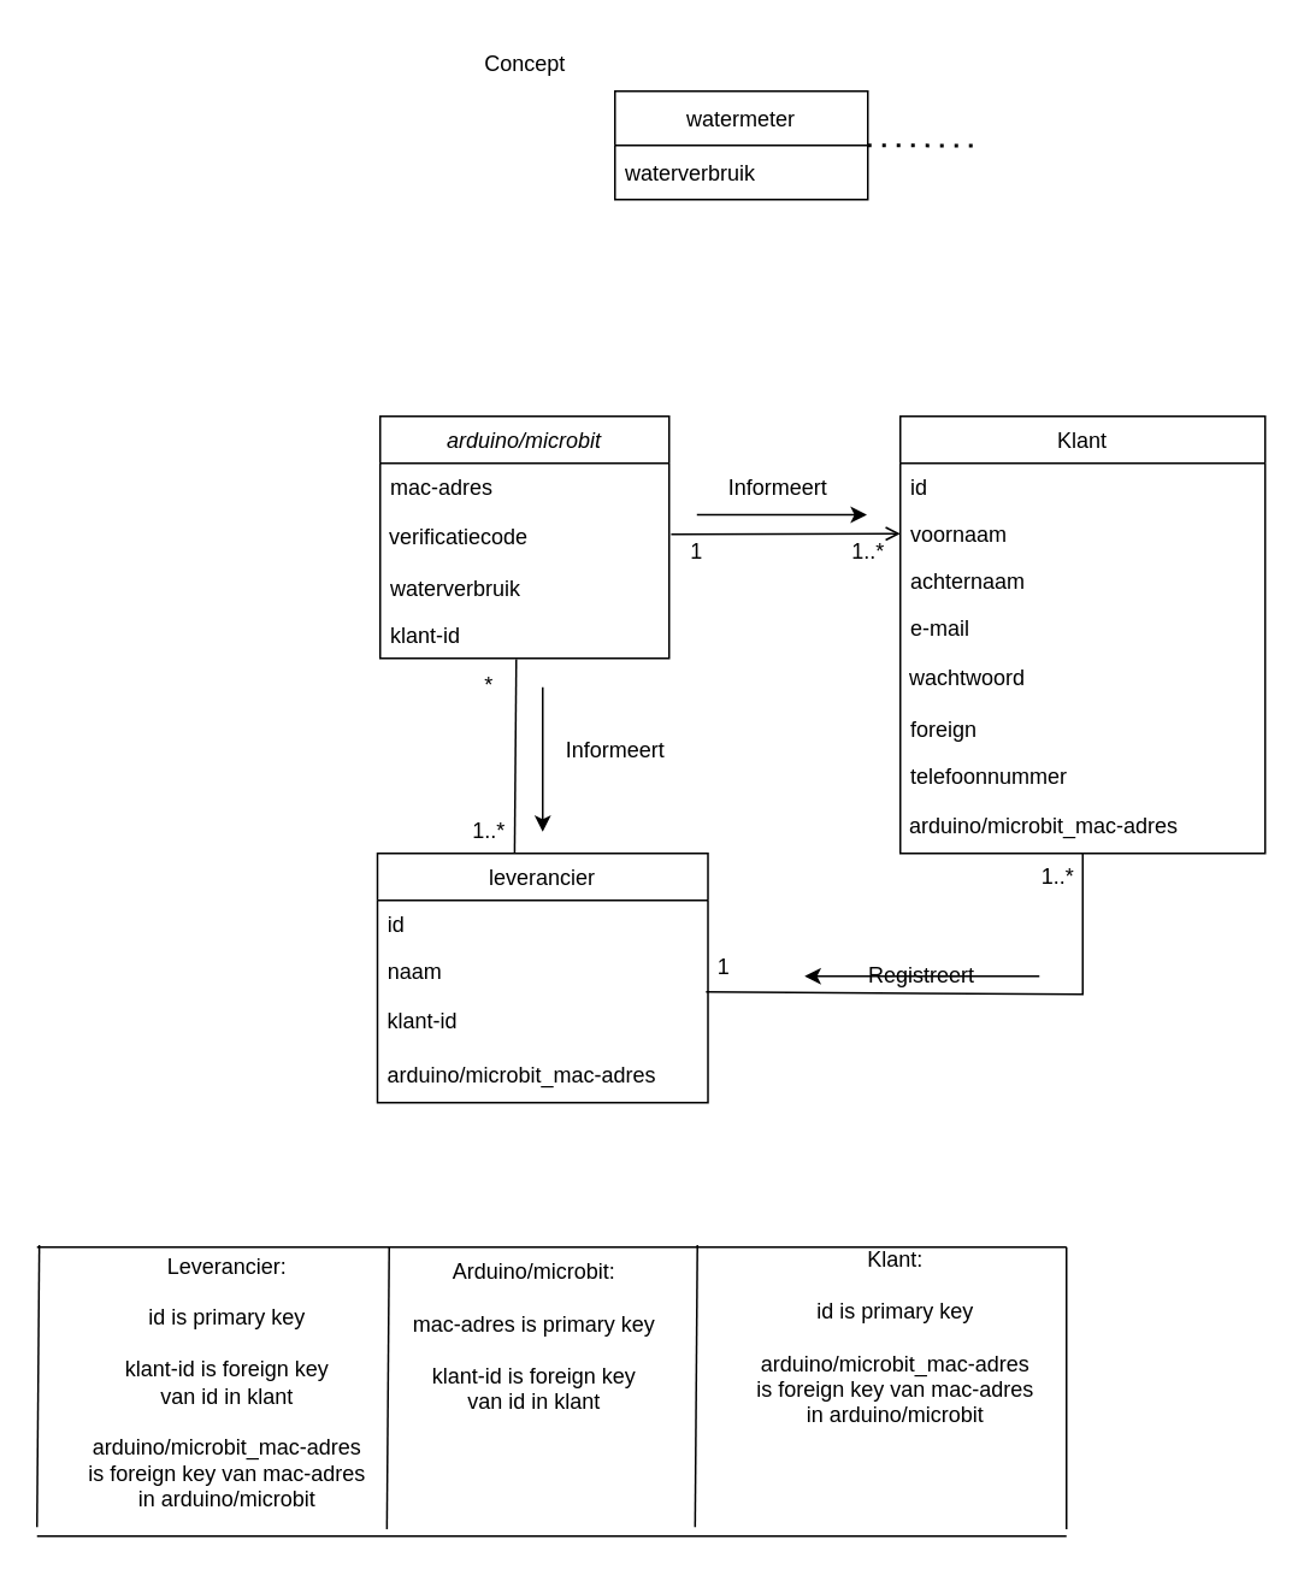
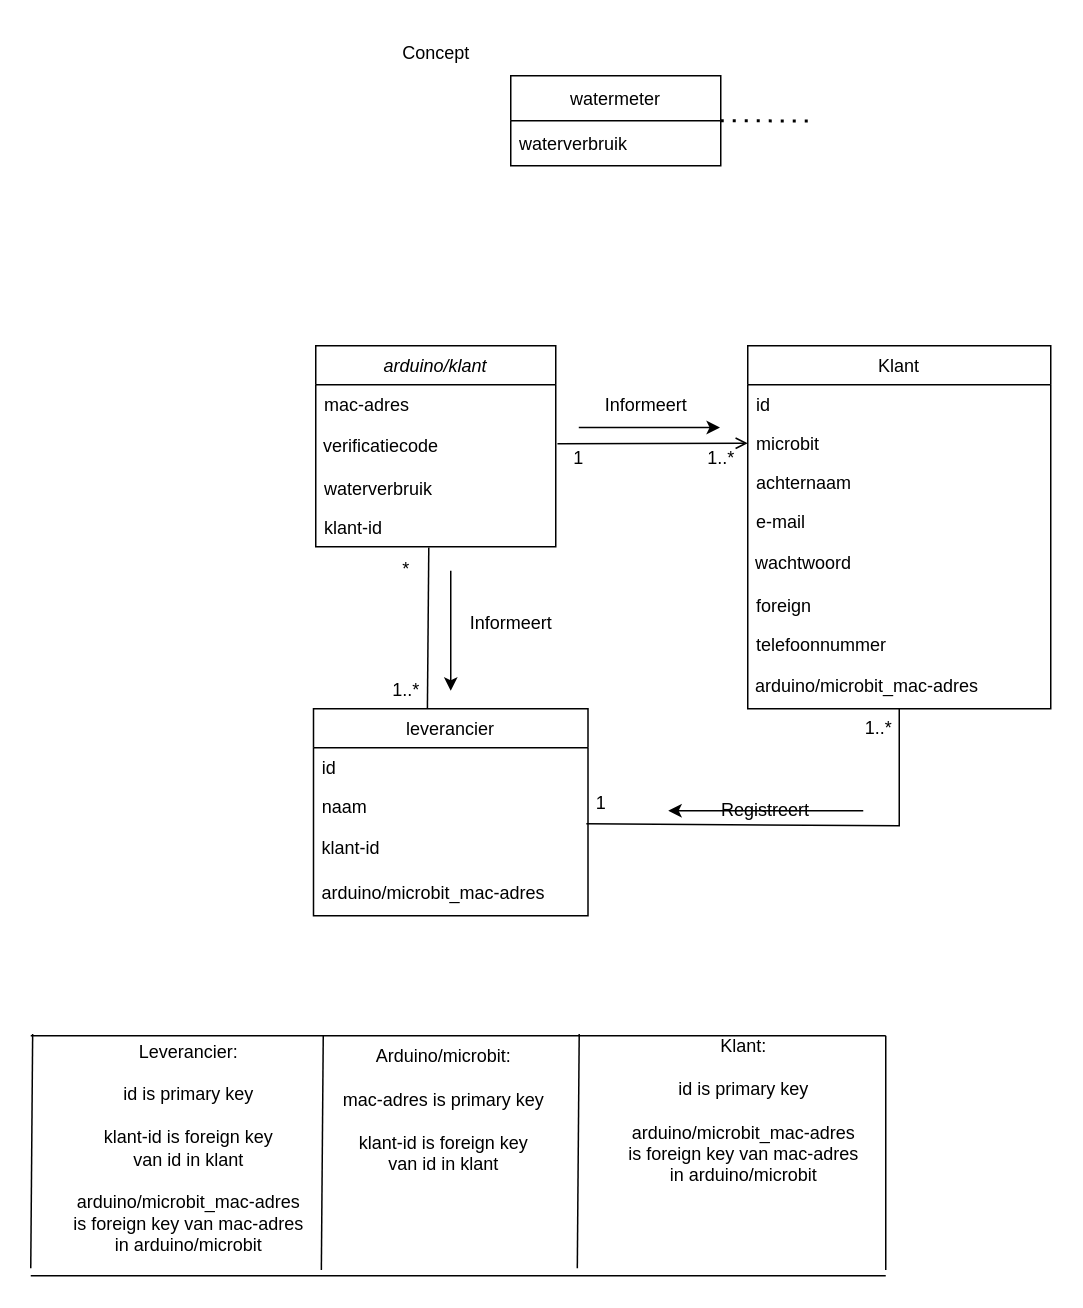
- <mxCell id="2" value="arduino/microbit" style="swimlane;fontStyle=2;align=center;verticalAlign=top;childLayout=stackLayout;horizontal=1;startSize=26;horizontalStack=0;resizeParent=1;resizeLast=0;collapsible=1;marginBottom=0;rounded=0;shadow=0;strokeWidth=1;" parent="1" vertex="1"><mxGeometry x="210" y="230" width="160" height="134" as="geometry"><mxRectangle x="230" y="140" width="160" height="26" as="alternateBounds" /></mxGeometry></mxCell>
+ <mxCell id="2" value="arduino/klant" style="swimlane;fontStyle=2;align=center;verticalAlign=top;childLayout=stackLayout;horizontal=1;startSize=26;horizontalStack=0;resizeParent=1;resizeLast=0;collapsible=1;marginBottom=0;rounded=0;shadow=0;strokeWidth=1;" parent="1" vertex="1"><mxGeometry x="210" y="230" width="160" height="134" as="geometry"><mxRectangle x="230" y="140" width="160" height="26" as="alternateBounds" /></mxGeometry></mxCell>
- <mxCell id="14" value="voornaam" style="text;align=left;verticalAlign=top;spacingLeft=4;spacingRight=4;overflow=hidden;rotatable=0;points=[[0,0.5],[1,0.5]];portConstraint=eastwest;" parent="12" vertex="1"><mxGeometry y="52" width="202" height="26" as="geometry" /></mxCell>
+ <mxCell id="14" value="microbit" style="text;align=left;verticalAlign=top;spacingLeft=4;spacingRight=4;overflow=hidden;rotatable=0;points=[[0,0.5],[1,0.5]];portConstraint=eastwest;" parent="12" vertex="1"><mxGeometry y="52" width="202" height="26" as="geometry" /></mxCell>
